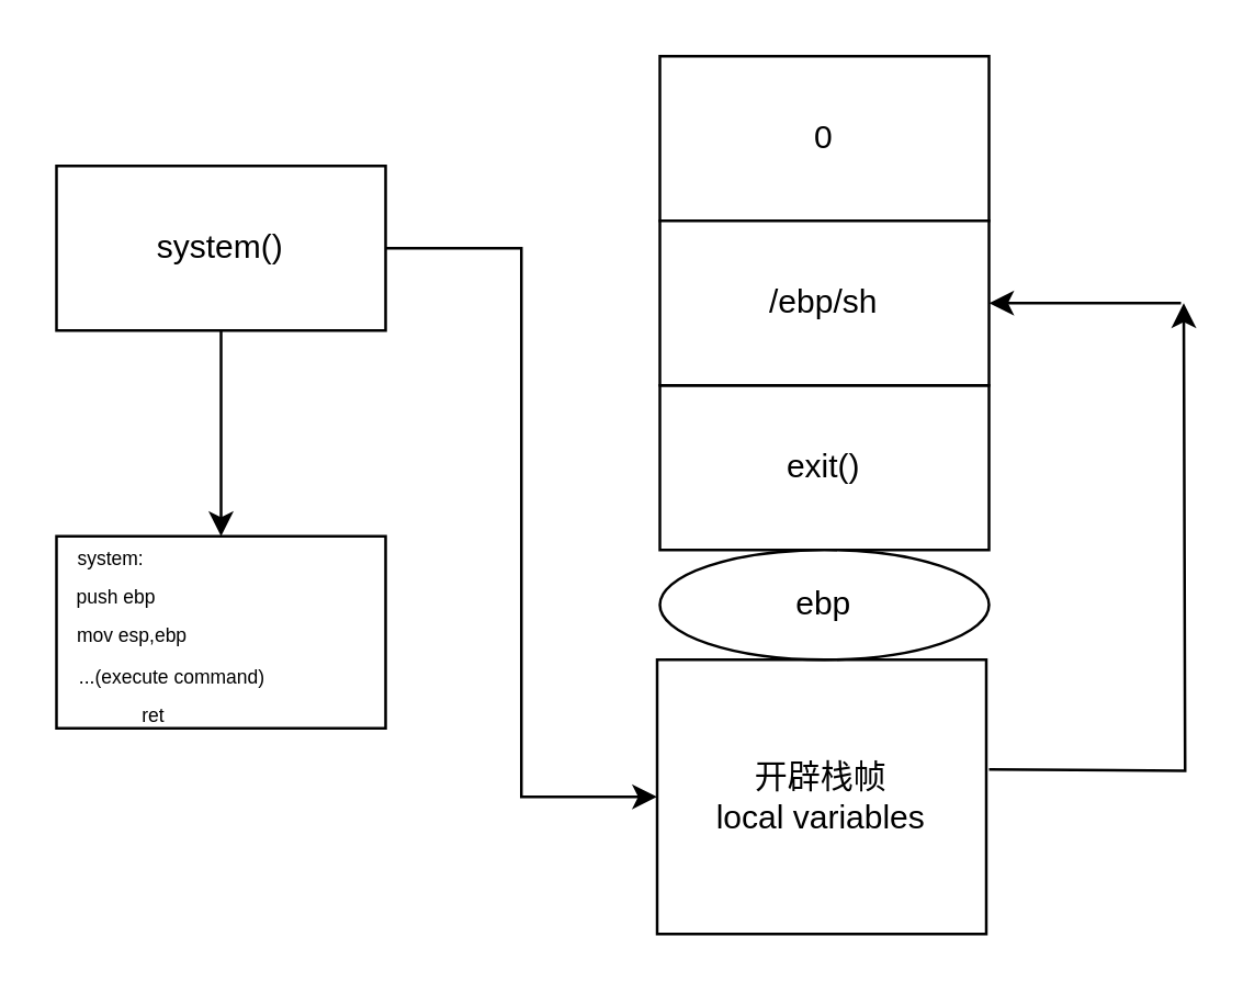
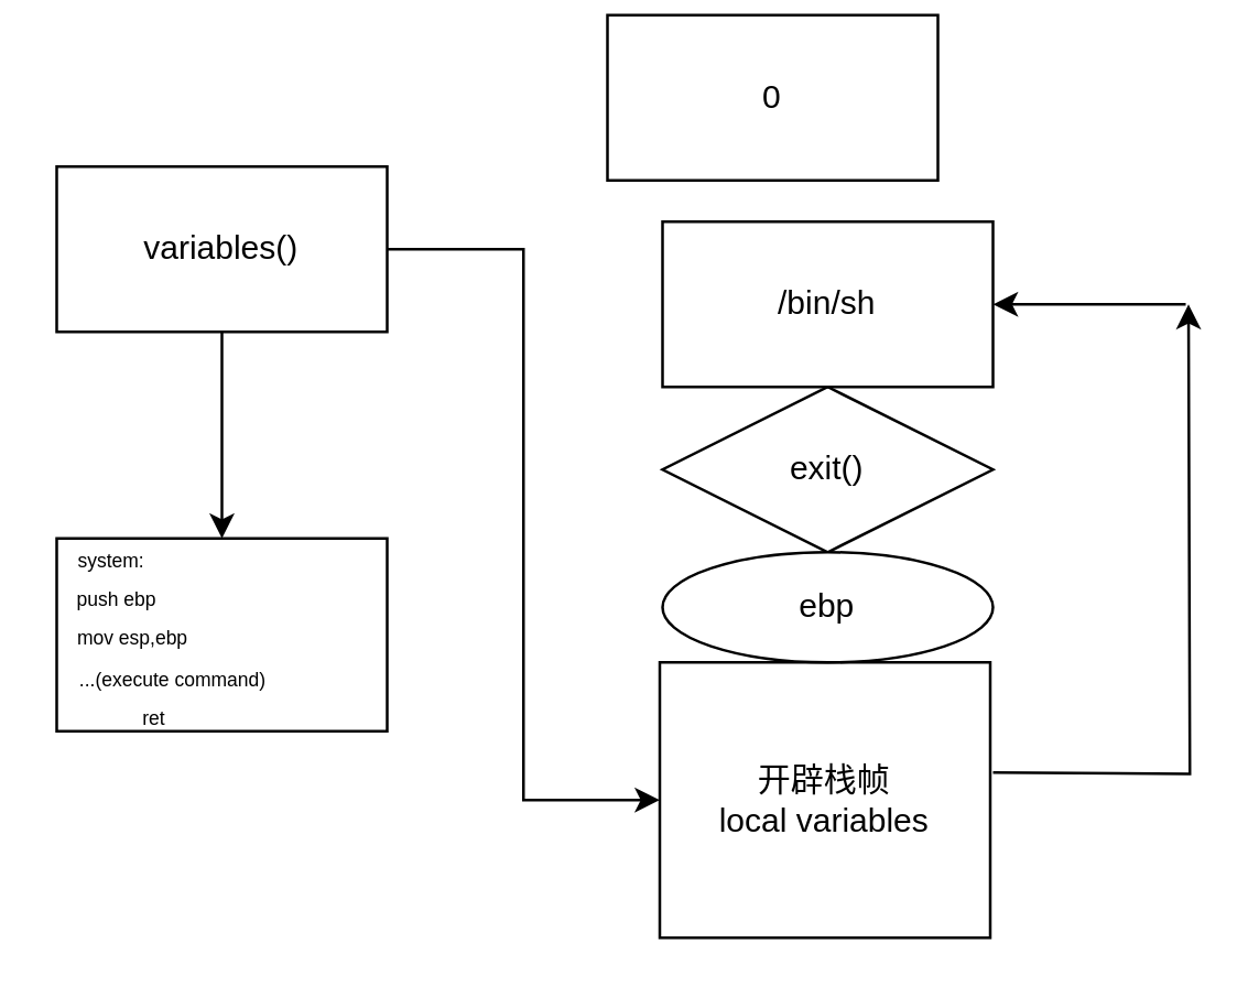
- <mxCell id="6" value="0" style="rounded=0;whiteSpace=wrap;html=1;" parent="1" vertex="1"><mxGeometry x="240" y="20" width="120" height="60" as="geometry" /></mxCell>
+ <mxCell id="6" value="0" style="rounded=0;whiteSpace=wrap;html=1;" parent="1" vertex="1"><mxGeometry x="220" y="5" width="120" height="60" as="geometry" /></mxCell>
- <mxCell id="5" value="system()" style="rounded=0;whiteSpace=wrap;html=1;" parent="1" vertex="1"><mxGeometry x="20" y="60" width="120" height="60" as="geometry" /></mxCell>
+ <mxCell id="5" value="variables()" style="rounded=0;whiteSpace=wrap;html=1;" parent="1" vertex="1"><mxGeometry x="20" y="60" width="120" height="60" as="geometry" /></mxCell>
- <mxCell id="7" value="/ebp/sh" style="rounded=0;whiteSpace=wrap;html=1;" parent="1" vertex="1"><mxGeometry x="240" y="80" width="120" height="60" as="geometry" /></mxCell>
+ <mxCell id="7" value="/bin/sh" style="rounded=0;whiteSpace=wrap;html=1;" parent="1" vertex="1"><mxGeometry x="240" y="80" width="120" height="60" as="geometry" /></mxCell>
- <mxCell id="2" value="exit()" style="rounded=0;whiteSpace=wrap;html=1;" parent="1" vertex="1"><mxGeometry x="240" y="140" width="120" height="60" as="geometry" /></mxCell>
+ <mxCell id="2" value="exit()" style="rhombus;whiteSpace=wrap;html=1;" parent="1" vertex="1"><mxGeometry x="240" y="140" width="120" height="60" as="geometry" /></mxCell>
